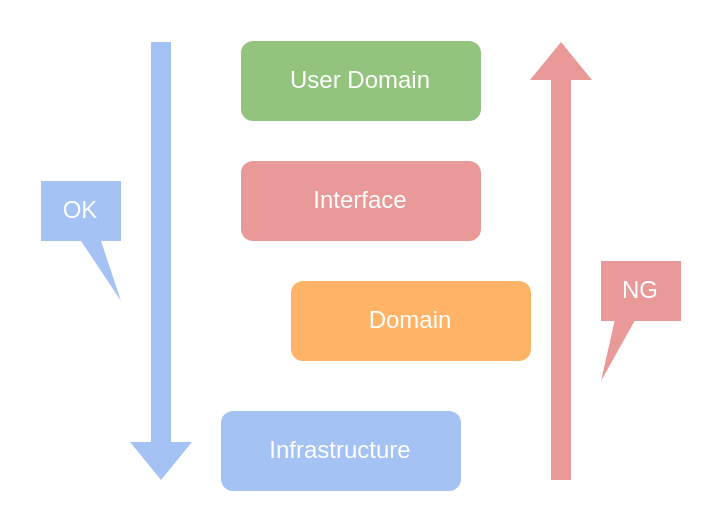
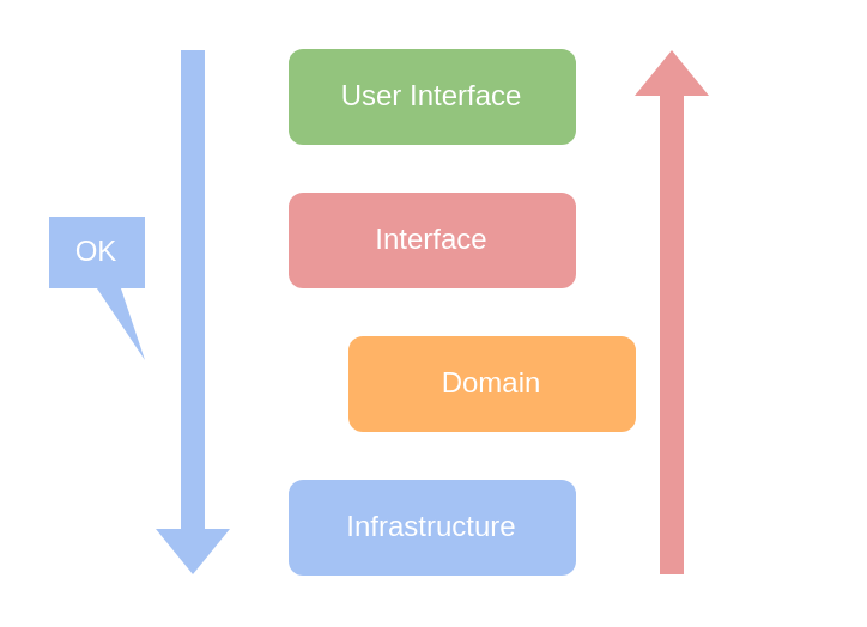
- <mxCell id="2" value="&lt;font color=&quot;#ffffff&quot;&gt;User Domain&lt;/font&gt;" style="rounded=1;whiteSpace=wrap;html=1;fillColor=#93c47dff;strokeColor=none;glass=0;shadow=0;" parent="1" vertex="1"><mxGeometry x="120" y="20" width="120" height="40" as="geometry" /></mxCell>
+ <mxCell id="2" value="&lt;font color=&quot;#ffffff&quot;&gt;User Interface&lt;/font&gt;" style="rounded=1;whiteSpace=wrap;html=1;fillColor=#93c47dff;strokeColor=none;glass=0;shadow=0;" parent="1" vertex="1"><mxGeometry x="120" y="20" width="120" height="40" as="geometry" /></mxCell>
- <mxCell id="7" value="&lt;font color=&quot;#ffffff&quot;&gt;NG&lt;/font&gt;" style="shape=callout;whiteSpace=wrap;html=1;perimeter=calloutPerimeter;fillColor=#ea9999;position2=0;base=10;strokeColor=none;size=30;position=0.17;" parent="1" vertex="1"><mxGeometry x="300" y="130" width="40" height="60" as="geometry" /></mxCell>
- <mxCell id="5" value="&lt;font color=&quot;#ffffff&quot;&gt;Infrastructure&lt;/font&gt;" style="rounded=1;whiteSpace=wrap;html=1;fillColor=#a4c2f4ff;strokeColor=none;" parent="1" vertex="1"><mxGeometry x="110" y="205" width="120" height="40" as="geometry" /></mxCell>
+ <mxCell id="5" value="&lt;font color=&quot;#ffffff&quot;&gt;Infrastructure&lt;/font&gt;" style="rounded=1;whiteSpace=wrap;html=1;fillColor=#a4c2f4ff;strokeColor=none;" parent="1" vertex="1"><mxGeometry x="120" y="200" width="120" height="40" as="geometry" /></mxCell>
